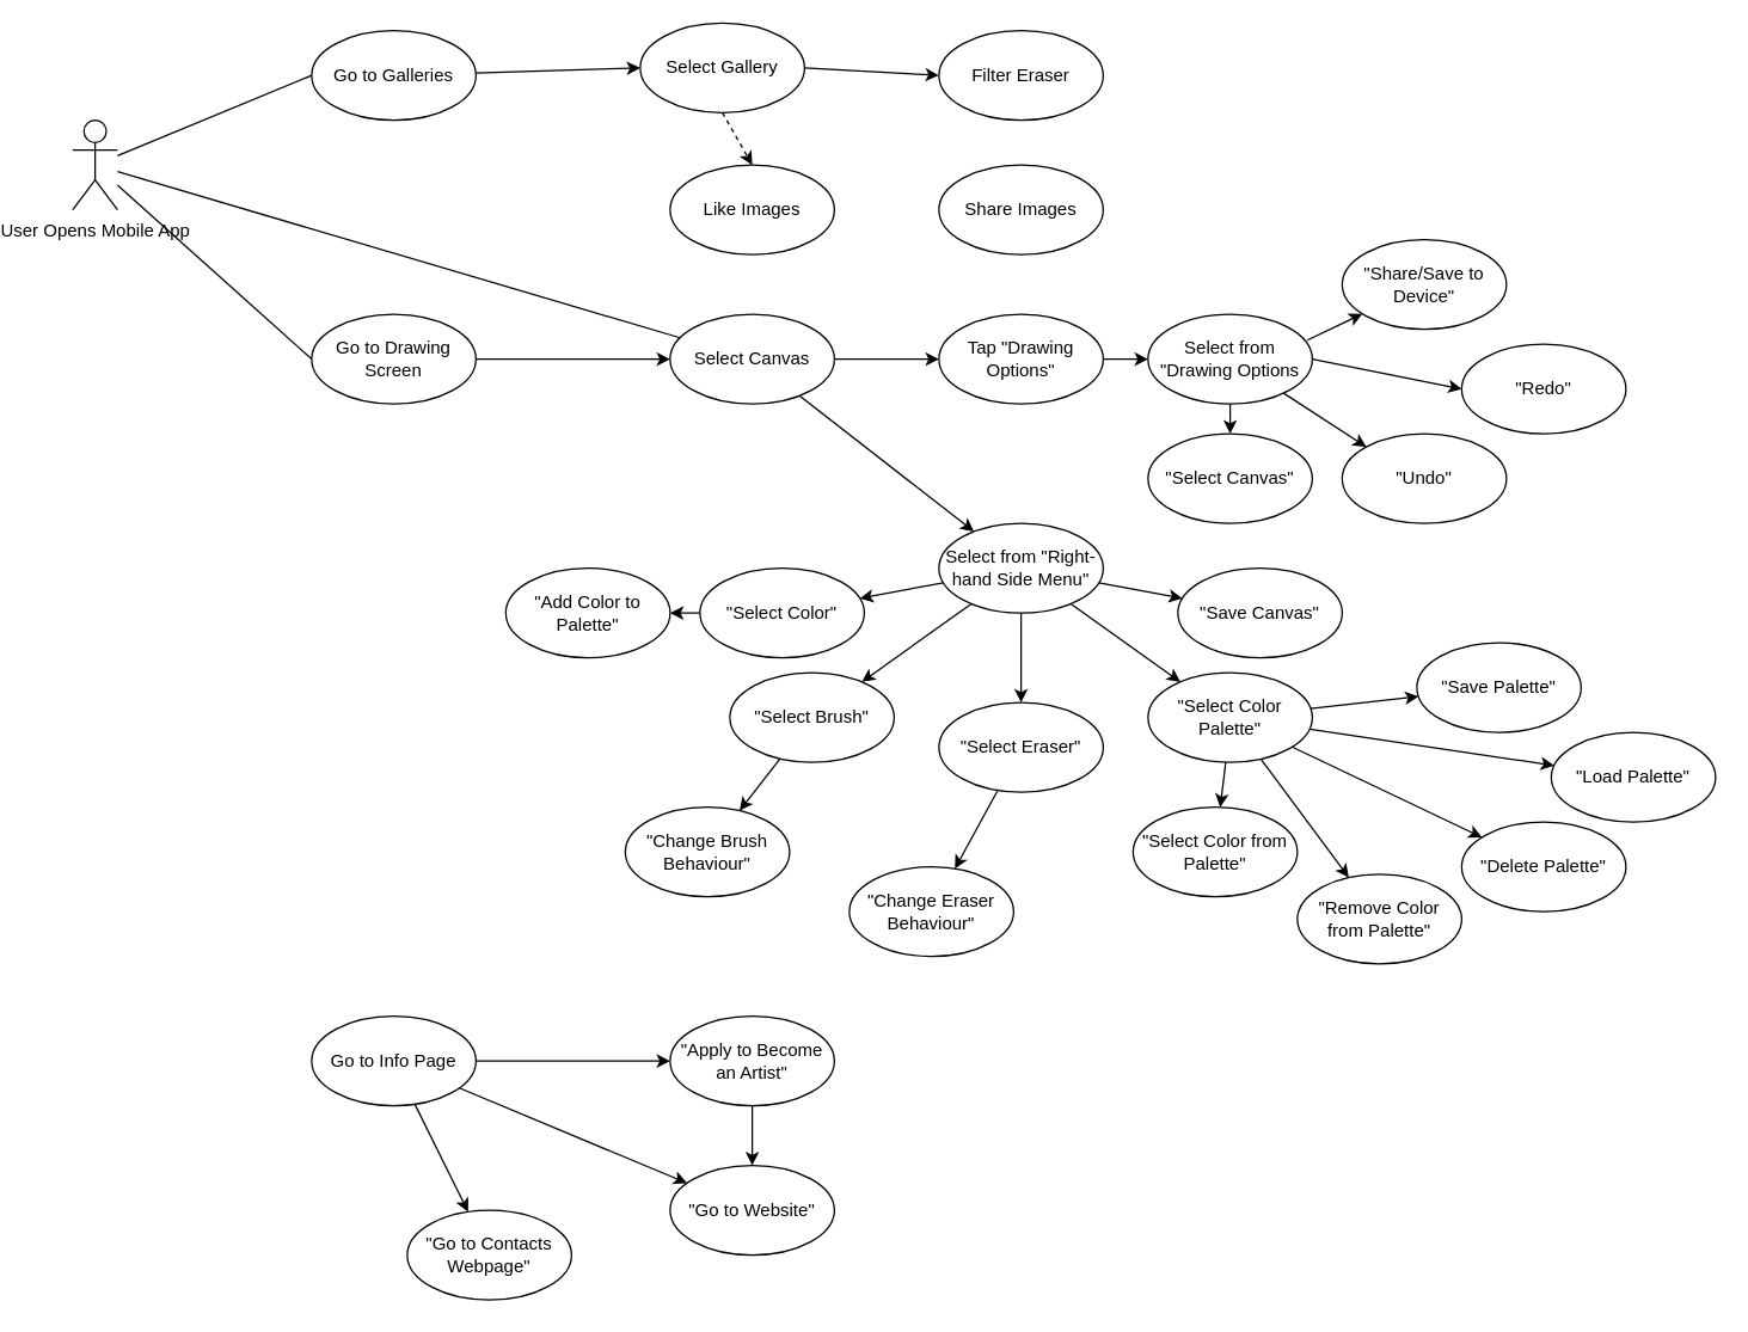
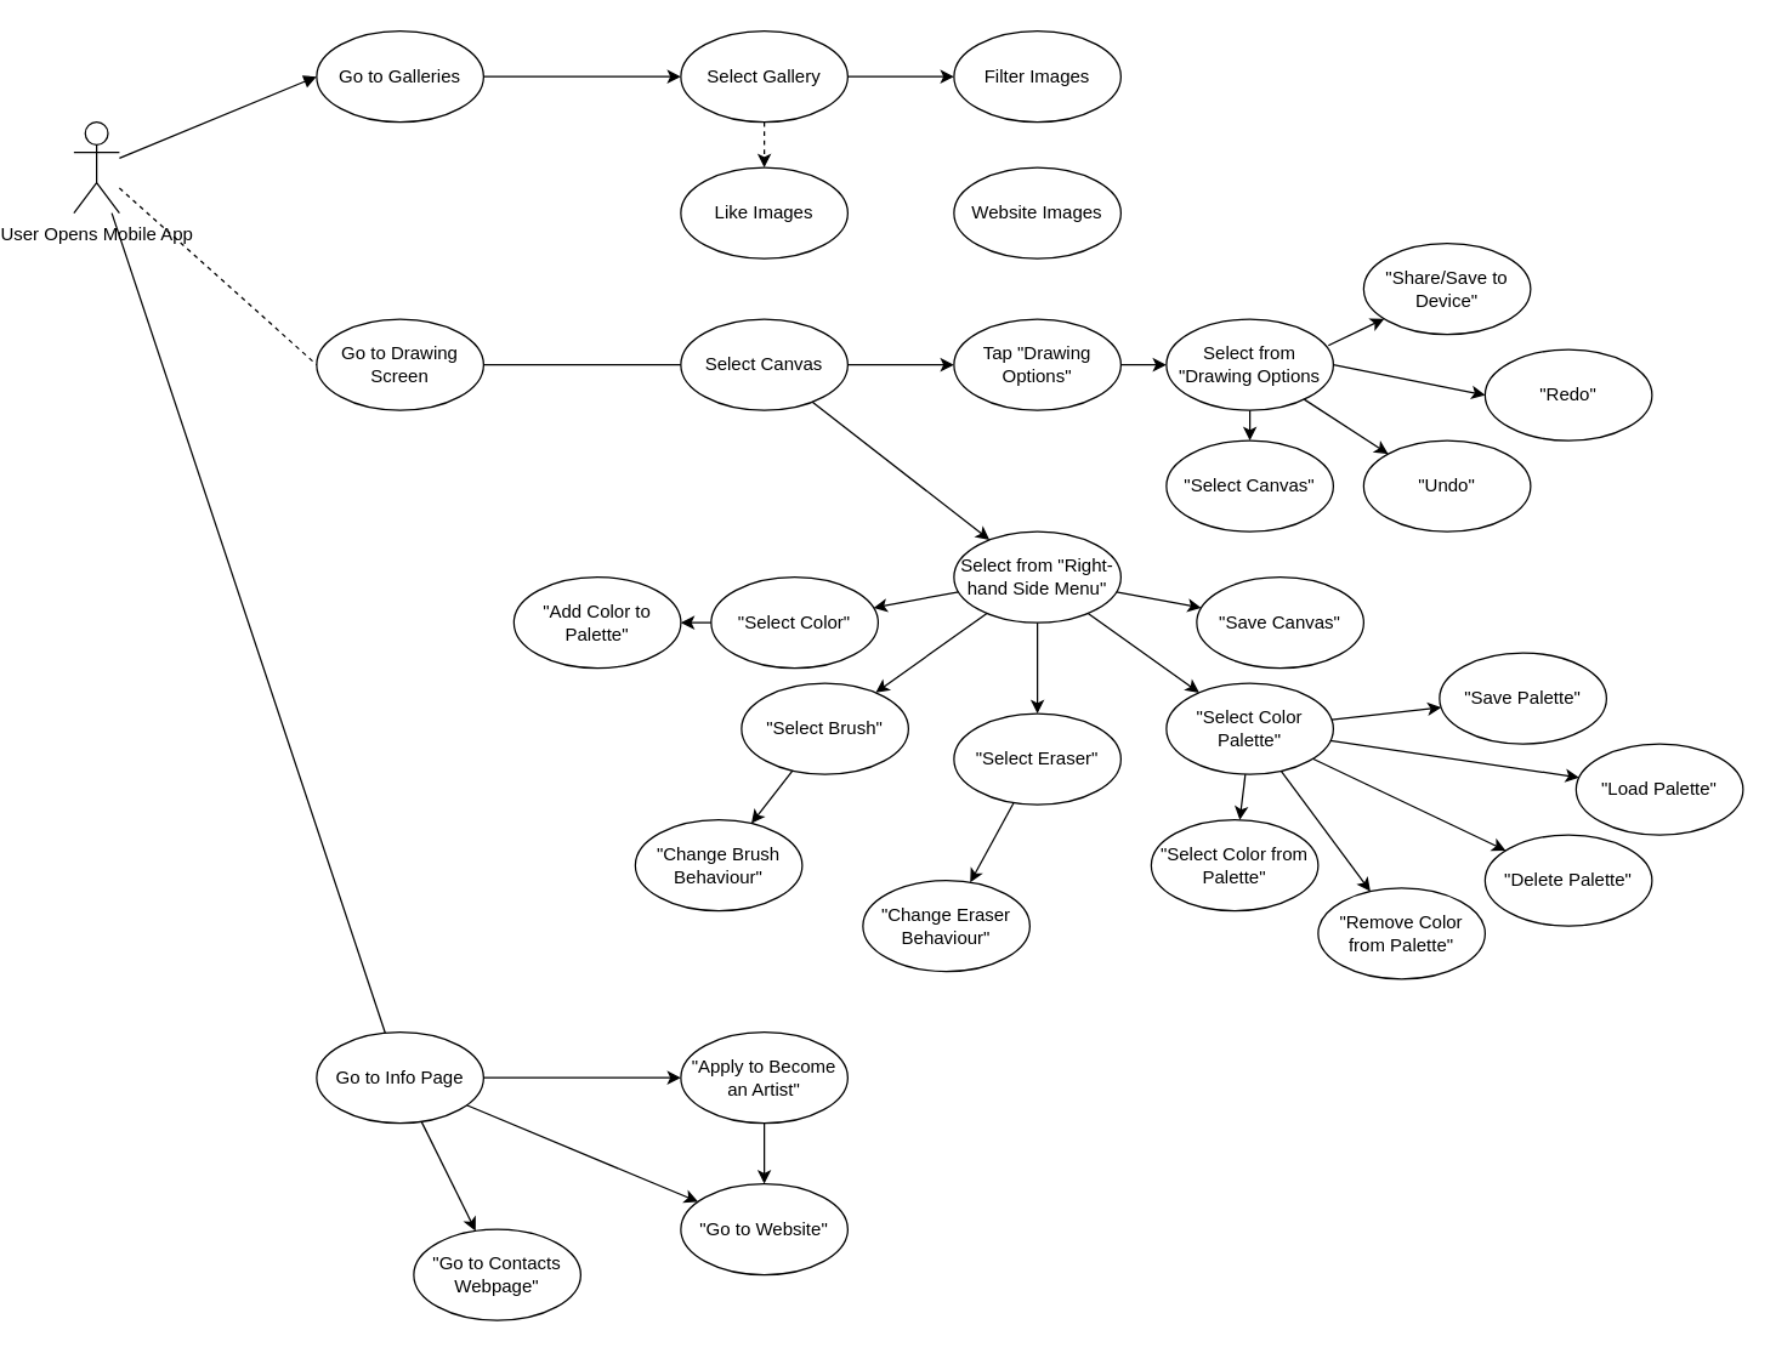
- <mxCell id="5" value="Select Gallery" style="ellipse;whiteSpace=wrap;html=1;" vertex="1" parent="1"><mxGeometry x="400" y="15" width="110" height="60" as="geometry" /></mxCell>
+ <mxCell id="5" value="Select Gallery" style="ellipse;whiteSpace=wrap;html=1;" vertex="1" parent="1"><mxGeometry x="420" y="20" width="110" height="60" as="geometry" /></mxCell>
- <mxCell id="6" value="Filter Eraser" style="ellipse;whiteSpace=wrap;html=1;" vertex="1" parent="1"><mxGeometry x="600" y="20" width="110" height="60" as="geometry" /></mxCell>
+ <mxCell id="6" value="Filter Images" style="ellipse;whiteSpace=wrap;html=1;" vertex="1" parent="1"><mxGeometry x="600" y="20" width="110" height="60" as="geometry" /></mxCell>
- <mxCell id="4" value="" style="endArrow=none;html=1;entryX=0;entryY=0.5;entryDx=0;entryDy=0;" parent="1" source="2" target="3" edge="1"><mxGeometry width="50" height="50" relative="1" as="geometry"><mxPoint x="60" y="140" as="sourcePoint" /><mxPoint x="110" y="90" as="targetPoint" /></mxGeometry></mxCell>
+ <mxCell id="4" value="" style="endArrow=block;html=1;entryX=0;entryY=0.5;entryDx=0;entryDy=0;" parent="1" source="2" target="3" edge="1"><mxGeometry width="50" height="50" relative="1" as="geometry"><mxPoint x="60" y="140" as="sourcePoint" /><mxPoint x="110" y="90" as="targetPoint" /></mxGeometry></mxCell>
- <mxCell id="7" value="Share Images" style="ellipse;whiteSpace=wrap;html=1;" vertex="1" parent="1"><mxGeometry x="600" y="110" width="110" height="60" as="geometry" /></mxCell>
+ <mxCell id="7" value="Website Images" style="ellipse;whiteSpace=wrap;html=1;" vertex="1" parent="1"><mxGeometry x="600" y="110" width="110" height="60" as="geometry" /></mxCell>
- <mxCell id="57" value="" style="endArrow=none;html=1;" edge="1" parent="1" source="2" target="14"><mxGeometry width="50" height="50" relative="1" as="geometry"><mxPoint x="60" y="133.448" as="sourcePoint" /><mxPoint x="190" y="250" as="targetPoint" /></mxGeometry></mxCell>
+ <mxCell id="57" value="" style="endArrow=none;html=1;" edge="1" parent="1" source="2" target="56"><mxGeometry width="50" height="50" relative="1" as="geometry"><mxPoint x="60" y="133.448" as="sourcePoint" /><mxPoint x="190" y="250" as="targetPoint" /></mxGeometry></mxCell>
- <mxCell id="13" value="" style="endArrow=none;html=1;entryX=0;entryY=0.5;entryDx=0;entryDy=0;" edge="1" parent="1" source="2" target="12"><mxGeometry width="50" height="50" relative="1" as="geometry"><mxPoint x="60" y="116" as="sourcePoint" /><mxPoint x="270" y="60" as="targetPoint" /></mxGeometry></mxCell>
+ <mxCell id="13" value="" style="endArrow=none;html=1;entryX=0;entryY=0.5;entryDx=0;entryDy=0;dashed=1;" edge="1" parent="1" source="2" target="12"><mxGeometry width="50" height="50" relative="1" as="geometry"><mxPoint x="60" y="116" as="sourcePoint" /><mxPoint x="270" y="60" as="targetPoint" /></mxGeometry></mxCell>
- <mxCell id="15" value="" style="endArrow=classic;html=1;exitX=1;exitY=0.5;exitDx=0;exitDy=0;entryX=0;entryY=0.5;entryDx=0;entryDy=0;" edge="1" parent="1" source="12" target="14"><mxGeometry width="50" height="50" relative="1" as="geometry"><mxPoint x="370" y="239.71" as="sourcePoint" /><mxPoint x="420" y="240" as="targetPoint" /></mxGeometry></mxCell>
+ <mxCell id="15" value="" style="endArrow=none;html=1;exitX=1;exitY=0.5;exitDx=0;exitDy=0;entryX=0;entryY=0.5;entryDx=0;entryDy=0;" edge="1" parent="1" source="12" target="14"><mxGeometry width="50" height="50" relative="1" as="geometry"><mxPoint x="370" y="239.71" as="sourcePoint" /><mxPoint x="420" y="240" as="targetPoint" /></mxGeometry></mxCell>
